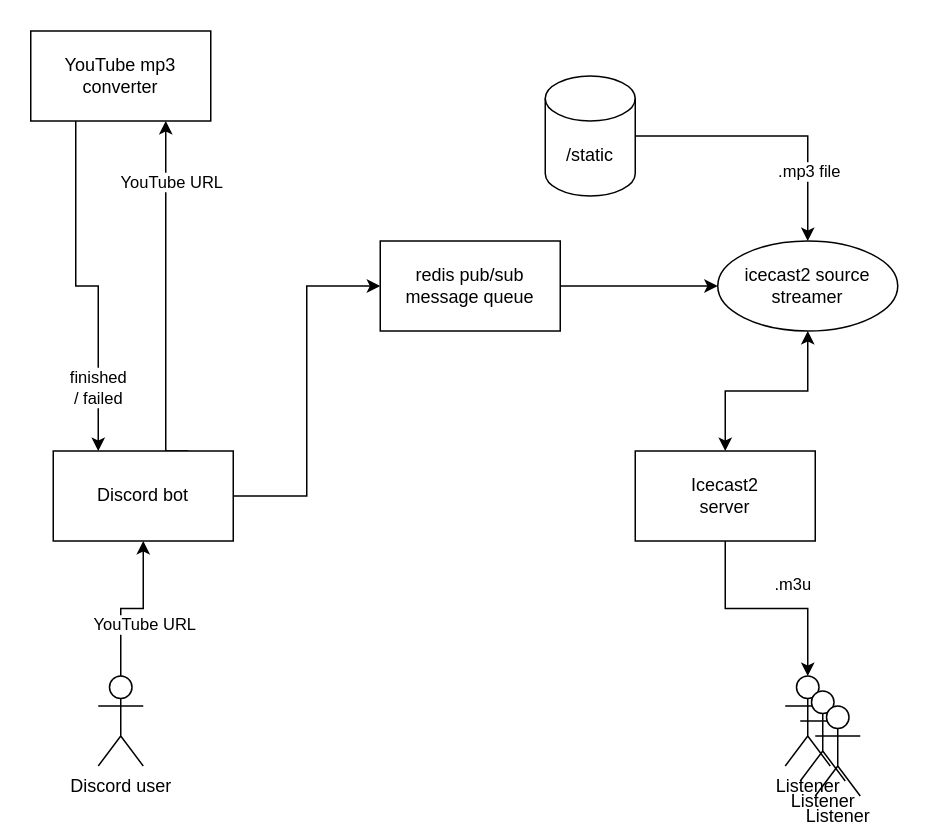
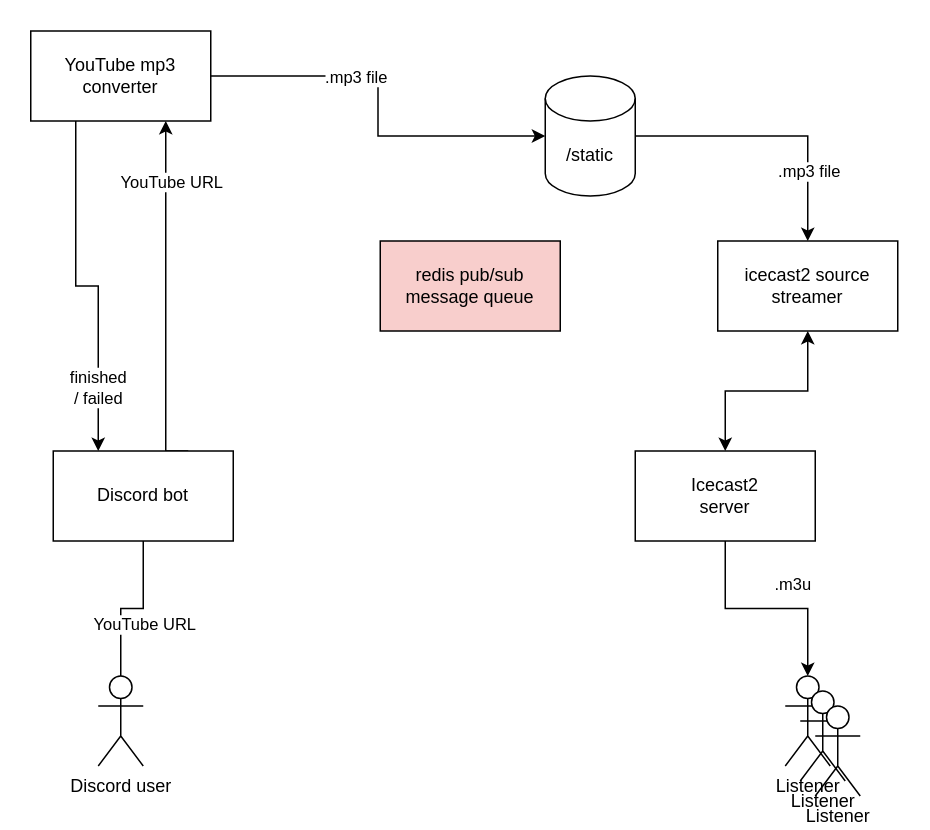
+ <mxCell id="14" style="edgeStyle=orthogonalEdgeStyle;rounded=0;orthogonalLoop=1;jettySize=auto;html=1;exitX=1;exitY=0.5;exitDx=0;exitDy=0;entryX=0;entryY=0.5;entryDx=0;entryDy=0;entryPerimeter=0;" parent="1" source="18" target="6" edge="1"><mxGeometry relative="1" as="geometry" /></mxCell>
+ <mxCell id="15" value=".mp3 file" style="edgeLabel;html=1;align=center;verticalAlign=middle;resizable=0;points=[];" parent="14" vertex="1" connectable="0"><mxGeometry x="-0.35" y="1" relative="1" as="geometry"><mxPoint x="11" y="1" as="offset" /></mxGeometry></mxCell>
- <mxCell id="26" value="redis pub/sub&lt;br&gt;message queue" style="rounded=0;whiteSpace=wrap;html=1;" parent="1" vertex="1"><mxGeometry x="253" y="160" width="120" height="60" as="geometry" /></mxCell>
+ <mxCell id="26" value="redis pub/sub&lt;br&gt;message queue" style="rounded=0;whiteSpace=wrap;html=1;fillColor=#f8cecc;" parent="1" vertex="1"><mxGeometry x="253" y="160" width="120" height="60" as="geometry" /></mxCell>
- <mxCell id="7" style="edgeStyle=orthogonalEdgeStyle;rounded=0;orthogonalLoop=1;jettySize=auto;html=1;exitX=1;exitY=0.5;exitDx=0;exitDy=0;startArrow=none;startFill=0;entryX=0;entryY=0.5;entryDx=0;entryDy=0;" parent="1" source="26" target="3" edge="1"><mxGeometry relative="1" as="geometry"><Array as="points"><mxPoint x="403" y="190" /><mxPoint x="403" y="190" /></Array></mxGeometry></mxCell>
- <mxCell id="3" value="icecast2 source streamer" style="ellipse;whiteSpace=wrap;html=1;" parent="1" vertex="1"><mxGeometry x="478" y="160" width="120" height="60" as="geometry" /></mxCell>
+ <mxCell id="3" value="icecast2 source streamer" style="rounded=0;whiteSpace=wrap;html=1;" parent="1" vertex="1"><mxGeometry x="478" y="160" width="120" height="60" as="geometry" /></mxCell>
- <mxCell id="12" style="edgeStyle=orthogonalEdgeStyle;rounded=0;orthogonalLoop=1;jettySize=auto;html=1;exitX=1;exitY=0.5;exitDx=0;exitDy=0;startArrow=none;startFill=0;entryX=0;entryY=0.5;entryDx=0;entryDy=0;" parent="1" source="13" target="26" edge="1"><mxGeometry relative="1" as="geometry" /></mxCell>
- <mxCell id="8" style="edgeStyle=orthogonalEdgeStyle;rounded=0;orthogonalLoop=1;jettySize=auto;html=1;exitX=0.5;exitY=0;exitDx=0;exitDy=0;exitPerimeter=0;" parent="1" source="10" target="13" edge="1"><mxGeometry relative="1" as="geometry" /></mxCell>
+ <mxCell id="8" style="edgeStyle=orthogonalEdgeStyle;rounded=0;orthogonalLoop=1;jettySize=auto;html=1;exitX=0.5;exitY=0;exitDx=0;exitDy=0;exitPerimeter=0;endArrow=none;" parent="1" source="10" target="13" edge="1"><mxGeometry relative="1" as="geometry" /></mxCell>
